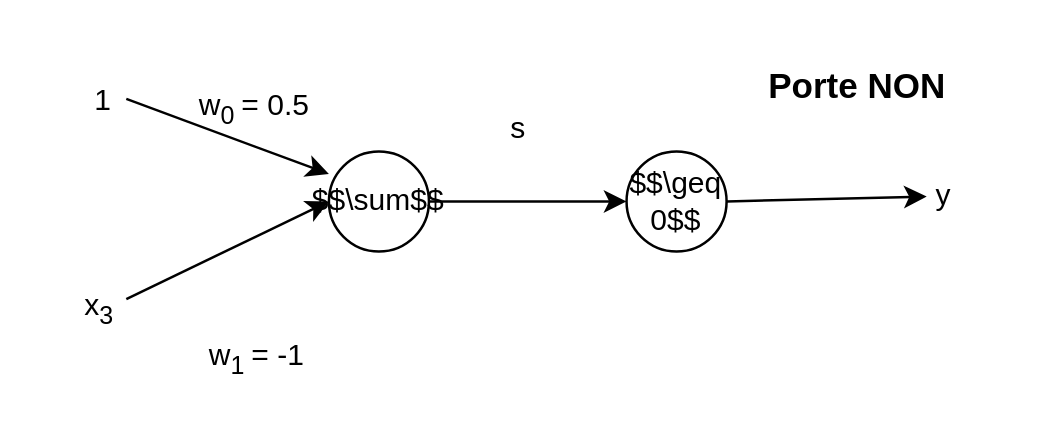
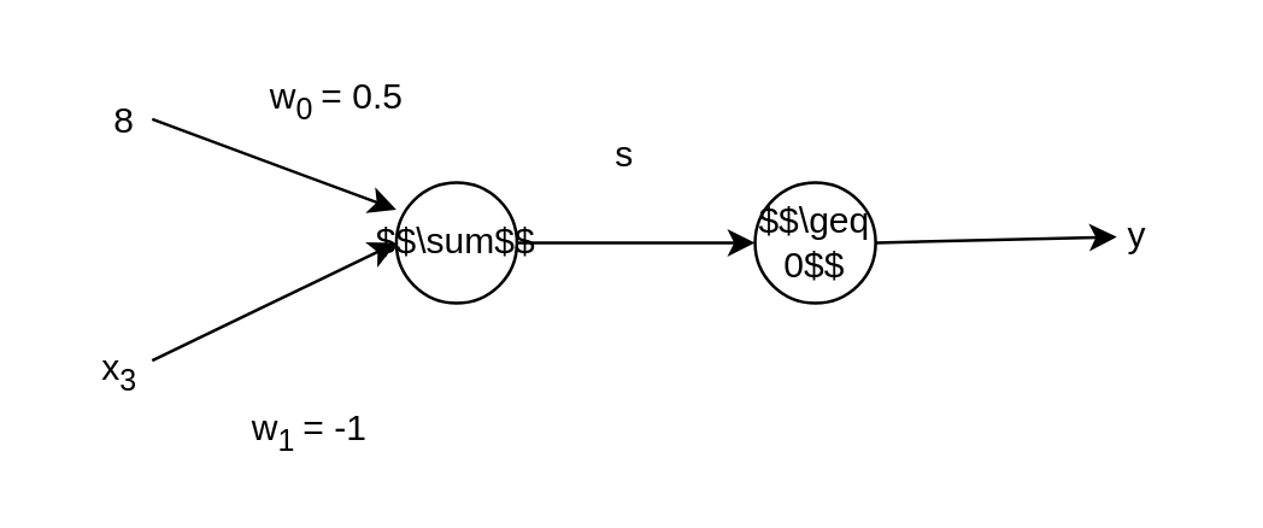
- <mxCell id="14" value="&lt;font style=&quot;font-size: 14px&quot;&gt;&lt;b&gt;Porte NON&lt;/b&gt;&lt;/font&gt;" style="text;html=1;align=center;verticalAlign=middle;resizable=0;points=[];autosize=1;" vertex="1" parent="1"><mxGeometry x="297" y="24" width="90" height="20" as="geometry" /></mxCell>
- <mxCell id="2" value="1" style="text;html=1;strokeColor=none;fillColor=none;align=center;verticalAlign=middle;whiteSpace=wrap;rounded=0;" parent="1" vertex="1"><mxGeometry x="21" y="20" width="40" height="40" as="geometry" /></mxCell>
+ <mxCell id="2" value="8" style="text;html=1;strokeColor=none;fillColor=none;align=center;verticalAlign=middle;whiteSpace=wrap;rounded=0;" parent="1" vertex="1"><mxGeometry x="21" y="20" width="40" height="40" as="geometry" /></mxCell>
- <mxCell id="11" value="w&lt;sub&gt;0&amp;nbsp;&lt;/sub&gt;= 0.5" style="text;html=1;strokeColor=none;fillColor=none;align=center;verticalAlign=middle;whiteSpace=wrap;rounded=0;" parent="1" vertex="1"><mxGeometry x="74" y="31" width="55" height="24" as="geometry" /></mxCell>
+ <mxCell id="11" value="w&lt;sub&gt;0&amp;nbsp;&lt;/sub&gt;= 0.5" style="text;html=1;strokeColor=none;fillColor=none;align=center;verticalAlign=middle;whiteSpace=wrap;rounded=0;" parent="1" vertex="1"><mxGeometry x="84" y="21" width="55" height="24" as="geometry" /></mxCell>
